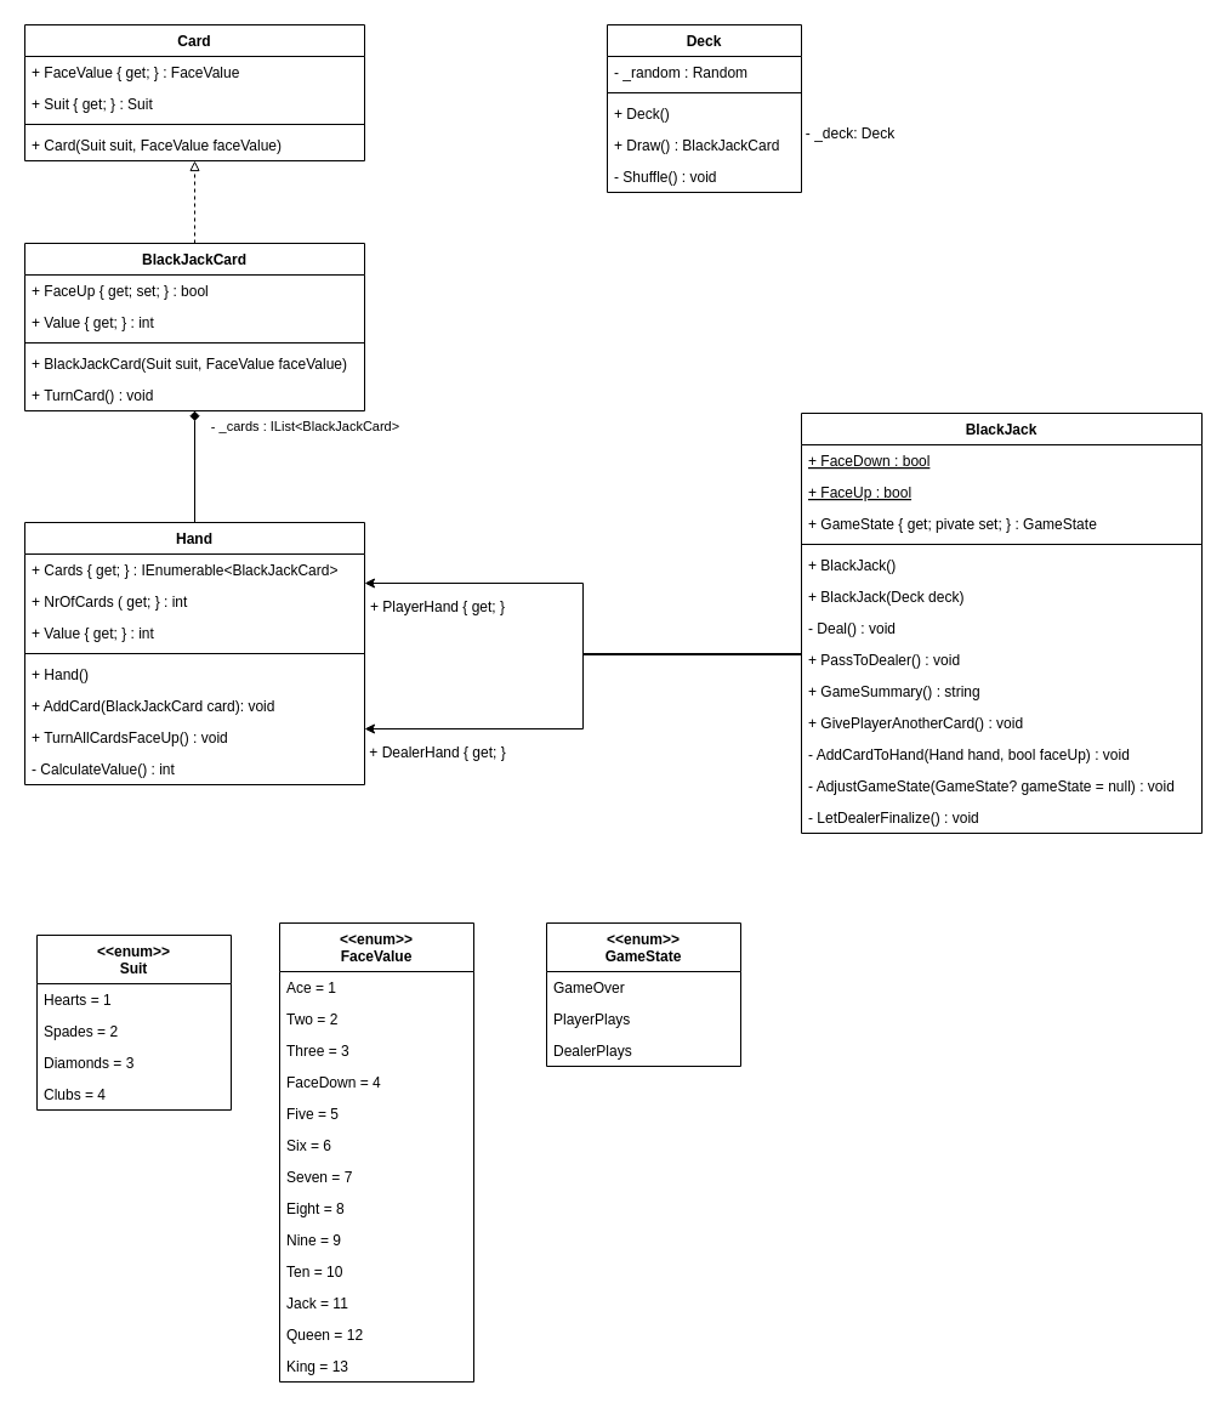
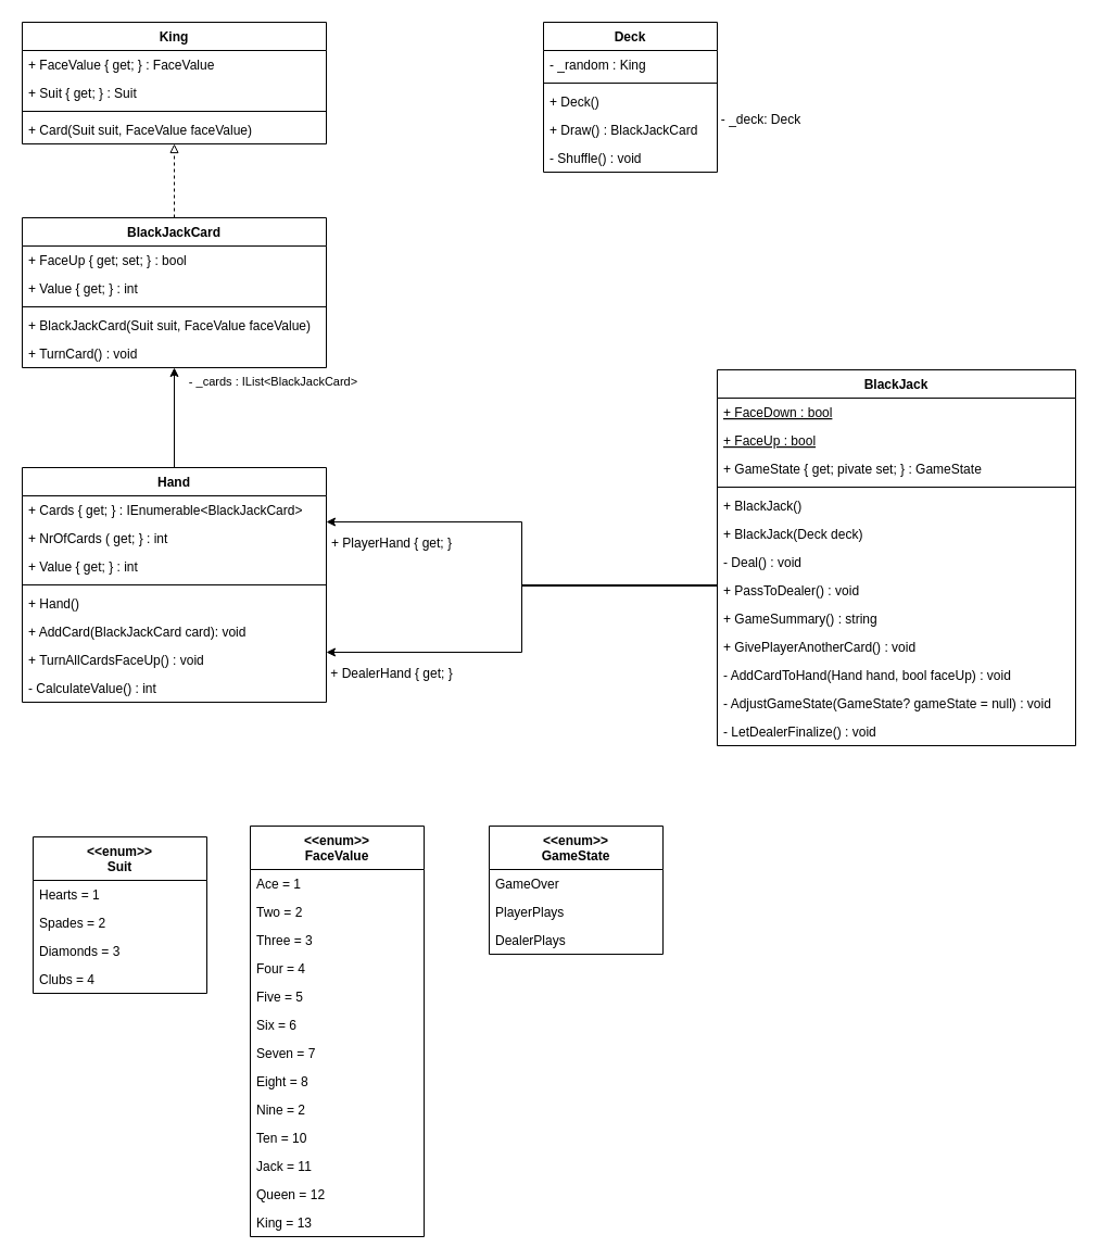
- <mxCell id="2" value="Card" style="swimlane;fontStyle=1;align=center;verticalAlign=top;childLayout=stackLayout;horizontal=1;startSize=26;horizontalStack=0;resizeParent=1;resizeParentMax=0;resizeLast=0;collapsible=1;marginBottom=0;fillColor=none;" parent="1" vertex="1"><mxGeometry x="20" y="20" width="280" height="112" as="geometry" /></mxCell>
+ <mxCell id="2" value="King" style="swimlane;fontStyle=1;align=center;verticalAlign=top;childLayout=stackLayout;horizontal=1;startSize=26;horizontalStack=0;resizeParent=1;resizeParentMax=0;resizeLast=0;collapsible=1;marginBottom=0;fillColor=none;" parent="1" vertex="1"><mxGeometry x="20" y="20" width="280" height="112" as="geometry" /></mxCell>
- <mxCell id="8" value="- _random : Random" style="text;strokeColor=none;fillColor=none;align=left;verticalAlign=top;spacingLeft=4;spacingRight=4;overflow=hidden;rotatable=0;points=[[0,0.5],[1,0.5]];portConstraint=eastwest;" parent="7" vertex="1"><mxGeometry y="26" width="160" height="26" as="geometry" /></mxCell>
+ <mxCell id="8" value="- _random : King" style="text;strokeColor=none;fillColor=none;align=left;verticalAlign=top;spacingLeft=4;spacingRight=4;overflow=hidden;rotatable=0;points=[[0,0.5],[1,0.5]];portConstraint=eastwest;" parent="7" vertex="1"><mxGeometry y="26" width="160" height="26" as="geometry" /></mxCell>
- <mxCell id="20" style="edgeStyle=orthogonalEdgeStyle;rounded=0;orthogonalLoop=1;jettySize=auto;html=1;endArrow=diamond;endFill=1;" parent="1" source="21" target="14" edge="1"><mxGeometry relative="1" as="geometry" /></mxCell>
+ <mxCell id="20" style="edgeStyle=orthogonalEdgeStyle;rounded=0;orthogonalLoop=1;jettySize=auto;html=1;endArrow=classic;endFill=1;" parent="1" source="21" target="14" edge="1"><mxGeometry relative="1" as="geometry" /></mxCell>
- <mxCell id="58" value="FaceDown = 4" style="text;strokeColor=none;fillColor=none;align=left;verticalAlign=top;spacingLeft=4;spacingRight=4;overflow=hidden;rotatable=0;points=[[0,0.5],[1,0.5]];portConstraint=eastwest;" parent="54" vertex="1"><mxGeometry y="118" width="160" height="26" as="geometry" /></mxCell>
+ <mxCell id="58" value="Four = 4" style="text;strokeColor=none;fillColor=none;align=left;verticalAlign=top;spacingLeft=4;spacingRight=4;overflow=hidden;rotatable=0;points=[[0,0.5],[1,0.5]];portConstraint=eastwest;" parent="54" vertex="1"><mxGeometry y="118" width="160" height="26" as="geometry" /></mxCell>
- <mxCell id="63" value="Nine = 9" style="text;strokeColor=none;fillColor=none;align=left;verticalAlign=top;spacingLeft=4;spacingRight=4;overflow=hidden;rotatable=0;points=[[0,0.5],[1,0.5]];portConstraint=eastwest;" parent="54" vertex="1"><mxGeometry y="248" width="160" height="26" as="geometry" /></mxCell>
+ <mxCell id="63" value="Nine = 2" style="text;strokeColor=none;fillColor=none;align=left;verticalAlign=top;spacingLeft=4;spacingRight=4;overflow=hidden;rotatable=0;points=[[0,0.5],[1,0.5]];portConstraint=eastwest;" parent="54" vertex="1"><mxGeometry y="248" width="160" height="26" as="geometry" /></mxCell>
